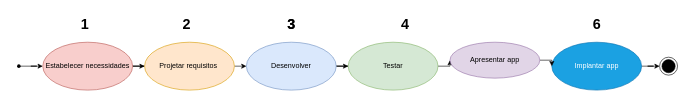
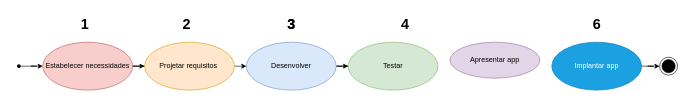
- <mxCell id="14" value="" style="edgeStyle=orthogonalEdgeStyle;rounded=0;orthogonalLoop=1;jettySize=auto;html=1;" parent="1" source="15" target="13" edge="1"><mxGeometry relative="1" as="geometry" /></mxCell>
- <mxCell id="10" value="" style="edgeStyle=orthogonalEdgeStyle;rounded=0;orthogonalLoop=1;jettySize=auto;html=1;" parent="1" source="11" target="15" edge="1"><mxGeometry relative="1" as="geometry" /></mxCell>
